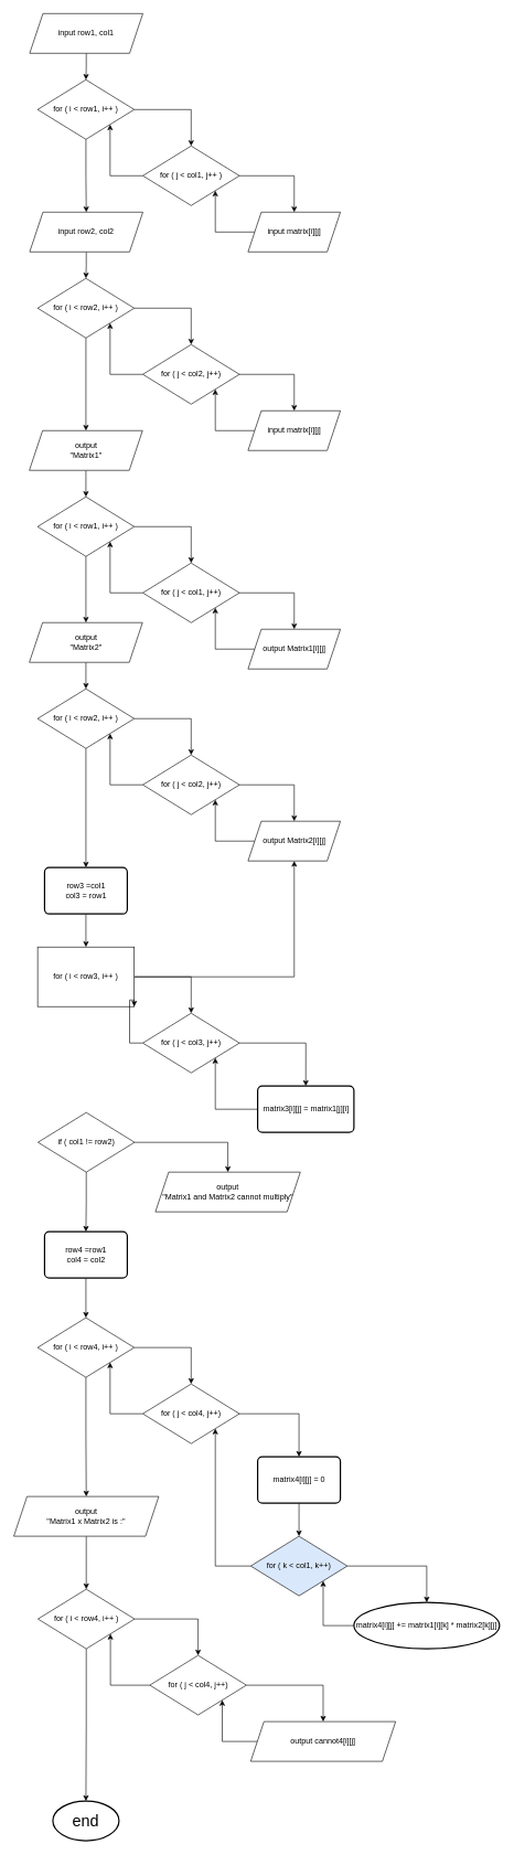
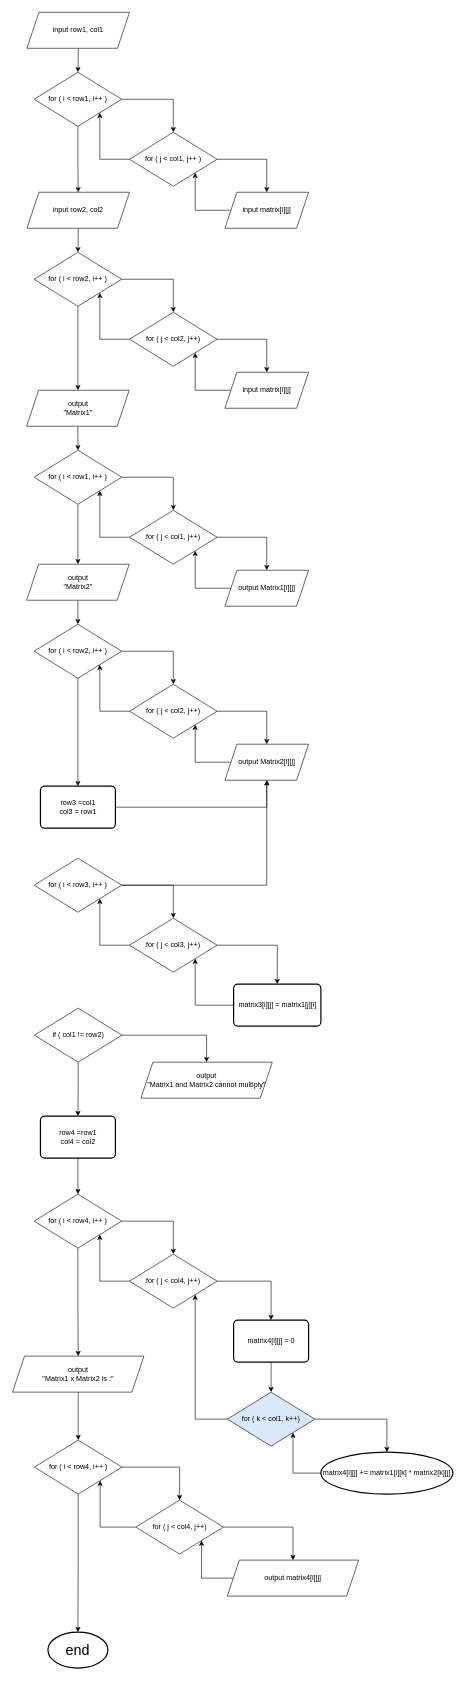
- <mxCell id="43" style="edgeStyle=orthogonalEdgeStyle;rounded=0;orthogonalLoop=1;jettySize=auto;html=1;entryX=0.5;entryY=0;entryDx=0;entryDy=0;" edge="1" parent="1" source="44" target="47"><mxGeometry relative="1" as="geometry" /></mxCell>
+ <mxCell id="43" style="edgeStyle=orthogonalEdgeStyle;rounded=0;orthogonalLoop=1;jettySize=auto;html=1;" edge="1" parent="1" source="44" target="42"><mxGeometry relative="1" as="geometry" /></mxCell>
- <mxCell id="47" value="for ( i &amp;lt; row3, i++ )" style="whiteSpace=wrap;html=1;rounded=0;" vertex="1" parent="1"><mxGeometry x="56" y="1430" width="146" height="90" as="geometry" /></mxCell>
+ <mxCell id="47" value="for ( i &amp;lt; row3, i++ )" style="rhombus;whiteSpace=wrap;html=1;" vertex="1" parent="1"><mxGeometry x="56" y="1430" width="146" height="90" as="geometry" /></mxCell>
- <mxCell id="80" value="output cannot4[i][j]" style="shape=parallelogram;perimeter=parallelogramPerimeter;whiteSpace=wrap;html=1;fixedSize=1;" vertex="1" parent="1"><mxGeometry x="378" y="2600" width="219" height="60" as="geometry" /></mxCell>
+ <mxCell id="80" value="output matrix4[i][j]" style="shape=parallelogram;perimeter=parallelogramPerimeter;whiteSpace=wrap;html=1;fixedSize=1;" vertex="1" parent="1"><mxGeometry x="378" y="2600" width="219" height="60" as="geometry" /></mxCell>
